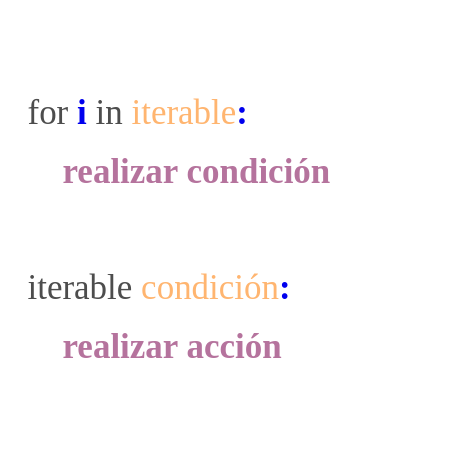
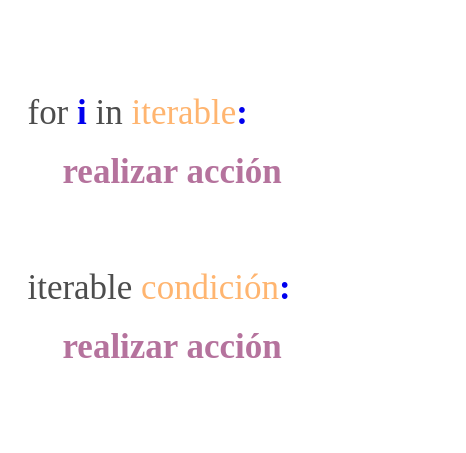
- <mxCell id="3" value="&lt;font style=&quot;font-size: 28px&quot;&gt;&lt;span style=&quot;color: rgb(77 , 77 , 77) ; font-family: &amp;#34;cascadia code&amp;#34; ; font-style: normal ; font-weight: 400 ; letter-spacing: normal ; text-align: left ; text-indent: 0px ; text-transform: none ; word-spacing: 0px ; display: inline ; float: none&quot;&gt;for&amp;nbsp;&lt;b style=&quot;color: rgb(255 , 181 , 112)&quot;&gt;&lt;font color=&quot;#0000ee&quot;&gt;i&amp;nbsp;&lt;/font&gt;&lt;/b&gt;in &lt;/span&gt;&lt;span style=&quot;font-family: &amp;#34;cascadia code&amp;#34; ; font-style: normal ; font-weight: 400 ; letter-spacing: normal ; text-align: left ; text-indent: 0px ; text-transform: none ; word-spacing: 0px ; display: inline ; float: none&quot;&gt;iterable&lt;/span&gt;&lt;span style=&quot;font-family: &amp;#34;cascadia code&amp;#34; ; font-style: normal ; letter-spacing: normal ; text-align: left ; text-indent: 0px ; text-transform: none ; word-spacing: 0px ; display: inline ; float: none&quot;&gt;&lt;b&gt;&lt;font color=&quot;#0000ee&quot; style=&quot;font-size: 28px&quot;&gt;:&lt;/font&gt;&lt;/b&gt;&lt;/span&gt;&lt;br style=&quot;color: rgb(77 , 77 , 77) ; font-family: &amp;#34;cascadia code&amp;#34; ; font-style: normal ; font-weight: 400 ; letter-spacing: normal ; text-align: left ; text-indent: 0px ; text-transform: none ; word-spacing: 0px&quot;&gt;&lt;span style=&quot;color: rgb(77 , 77 , 77) ; font-family: &amp;#34;cascadia code&amp;#34; ; font-style: normal ; font-weight: 400 ; letter-spacing: normal ; text-align: left ; text-indent: 0px ; text-transform: none ; word-spacing: 0px ; display: inline ; float: none&quot;&gt;&amp;nbsp; &amp;nbsp;&lt;span&gt;&amp;nbsp;&lt;/span&gt;&lt;/span&gt;&lt;font color=&quot;#b5739d&quot; style=&quot;font-family: &amp;#34;cascadia code&amp;#34; ; font-style: normal ; font-weight: 400 ; letter-spacing: normal ; text-align: left ; text-indent: 0px ; text-transform: none ; word-spacing: 0px ; font-size: 28px&quot;&gt;&lt;b&gt;realizar condición&lt;/b&gt;&lt;/font&gt;&lt;font color=&quot;#b5739d&quot; style=&quot;font-family: &amp;#34;cascadia code&amp;#34; ; font-style: normal ; font-weight: 400 ; letter-spacing: normal ; text-align: left ; text-indent: 0px ; text-transform: none ; word-spacing: 0px ; background-color: rgb(248 , 249 , 250) ; font-size: 40px&quot;&gt;&lt;b&gt;&lt;br&gt;&lt;/b&gt;&lt;/font&gt;&lt;/font&gt;" style="text;whiteSpace=wrap;html=1;fontSize=35;fontFamily=Cascadia Code;fontColor=#FFB570;" parent="1" vertex="1"><mxGeometry x="20" y="60" width="331" height="100" as="geometry" /></mxCell>
+ <mxCell id="3" value="&lt;font style=&quot;font-size: 28px&quot;&gt;&lt;span style=&quot;color: rgb(77 , 77 , 77) ; font-family: &amp;#34;cascadia code&amp;#34; ; font-style: normal ; font-weight: 400 ; letter-spacing: normal ; text-align: left ; text-indent: 0px ; text-transform: none ; word-spacing: 0px ; display: inline ; float: none&quot;&gt;for&amp;nbsp;&lt;b style=&quot;color: rgb(255 , 181 , 112)&quot;&gt;&lt;font color=&quot;#0000ee&quot;&gt;i&amp;nbsp;&lt;/font&gt;&lt;/b&gt;in &lt;/span&gt;&lt;span style=&quot;font-family: &amp;#34;cascadia code&amp;#34; ; font-style: normal ; font-weight: 400 ; letter-spacing: normal ; text-align: left ; text-indent: 0px ; text-transform: none ; word-spacing: 0px ; display: inline ; float: none&quot;&gt;iterable&lt;/span&gt;&lt;span style=&quot;font-family: &amp;#34;cascadia code&amp;#34; ; font-style: normal ; letter-spacing: normal ; text-align: left ; text-indent: 0px ; text-transform: none ; word-spacing: 0px ; display: inline ; float: none&quot;&gt;&lt;b&gt;&lt;font color=&quot;#0000ee&quot; style=&quot;font-size: 28px&quot;&gt;:&lt;/font&gt;&lt;/b&gt;&lt;/span&gt;&lt;br style=&quot;color: rgb(77 , 77 , 77) ; font-family: &amp;#34;cascadia code&amp;#34; ; font-style: normal ; font-weight: 400 ; letter-spacing: normal ; text-align: left ; text-indent: 0px ; text-transform: none ; word-spacing: 0px&quot;&gt;&lt;span style=&quot;color: rgb(77 , 77 , 77) ; font-family: &amp;#34;cascadia code&amp;#34; ; font-style: normal ; font-weight: 400 ; letter-spacing: normal ; text-align: left ; text-indent: 0px ; text-transform: none ; word-spacing: 0px ; display: inline ; float: none&quot;&gt;&amp;nbsp; &amp;nbsp;&lt;span&gt;&amp;nbsp;&lt;/span&gt;&lt;/span&gt;&lt;font color=&quot;#b5739d&quot; style=&quot;font-family: &amp;#34;cascadia code&amp;#34; ; font-style: normal ; font-weight: 400 ; letter-spacing: normal ; text-align: left ; text-indent: 0px ; text-transform: none ; word-spacing: 0px ; font-size: 28px&quot;&gt;&lt;b&gt;realizar acción&lt;/b&gt;&lt;/font&gt;&lt;font color=&quot;#b5739d&quot; style=&quot;font-family: &amp;#34;cascadia code&amp;#34; ; font-style: normal ; font-weight: 400 ; letter-spacing: normal ; text-align: left ; text-indent: 0px ; text-transform: none ; word-spacing: 0px ; background-color: rgb(248 , 249 , 250) ; font-size: 40px&quot;&gt;&lt;b&gt;&lt;br&gt;&lt;/b&gt;&lt;/font&gt;&lt;/font&gt;" style="text;whiteSpace=wrap;html=1;fontSize=35;fontFamily=Cascadia Code;fontColor=#FFB570;" parent="1" vertex="1"><mxGeometry x="20" y="60" width="331" height="100" as="geometry" /></mxCell>
